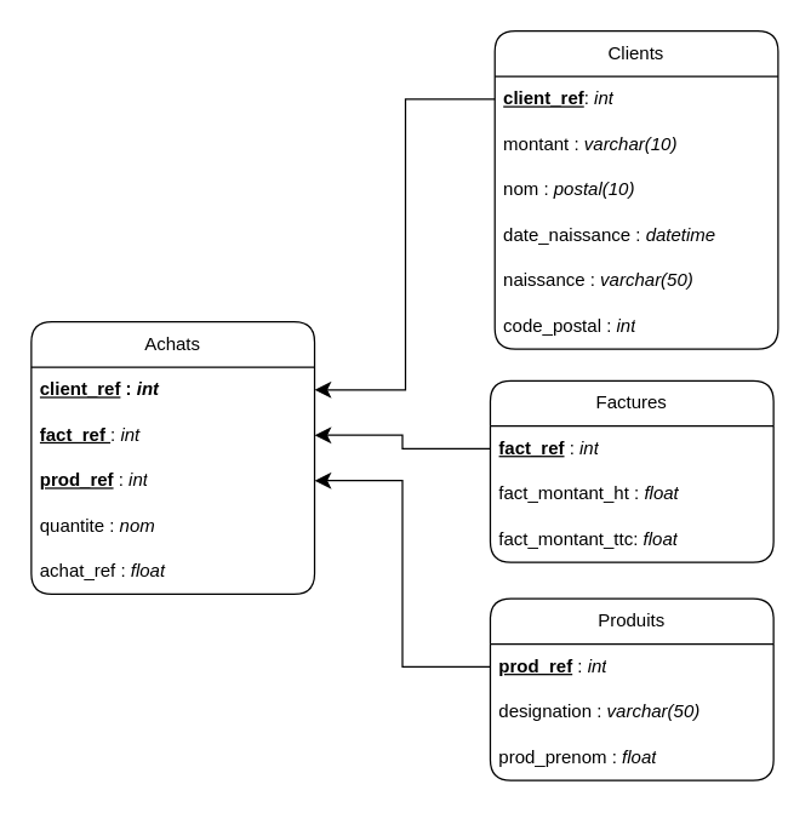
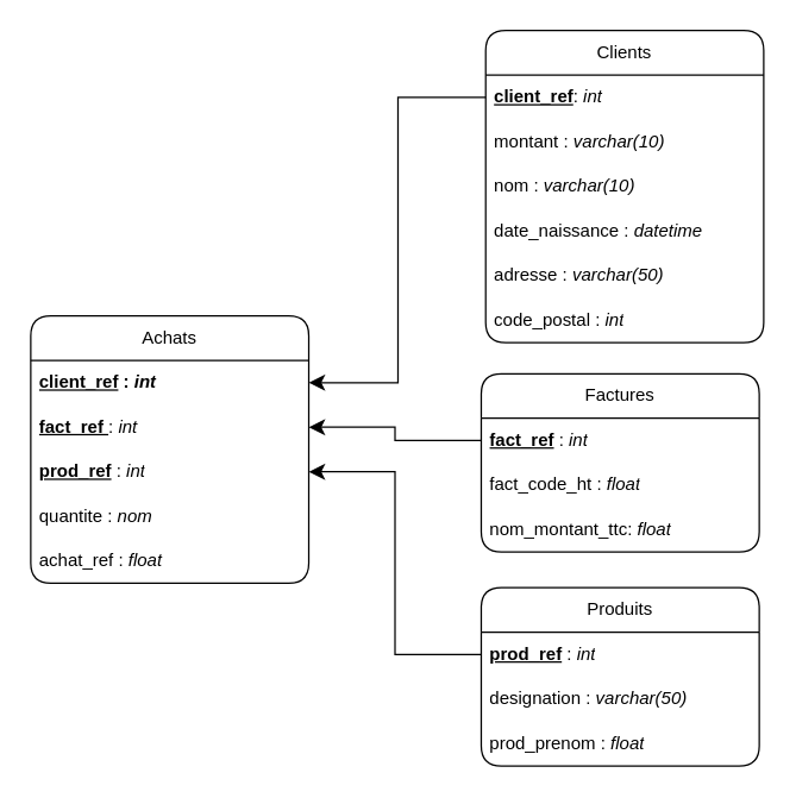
- <mxCell id="15" value="nom : &lt;i&gt;postal(10)&lt;/i&gt;" style="text;strokeColor=none;fillColor=none;align=left;verticalAlign=middle;spacingLeft=4;spacingRight=4;overflow=hidden;points=[[0,0.5],[1,0.5]];portConstraint=eastwest;rotatable=0;whiteSpace=wrap;html=1;shadow=0;swimlaneLine=1;glass=0;rounded=1;" parent="12" vertex="1"><mxGeometry y="90" width="187" height="30" as="geometry" /></mxCell>
+ <mxCell id="15" value="nom : &lt;i&gt;varchar(10)&lt;/i&gt;" style="text;strokeColor=none;fillColor=none;align=left;verticalAlign=middle;spacingLeft=4;spacingRight=4;overflow=hidden;points=[[0,0.5],[1,0.5]];portConstraint=eastwest;rotatable=0;whiteSpace=wrap;html=1;shadow=0;swimlaneLine=1;glass=0;rounded=1;" parent="12" vertex="1"><mxGeometry y="90" width="187" height="30" as="geometry" /></mxCell>
- <mxCell id="17" value="naissance : &lt;i&gt;varchar(50)&lt;/i&gt;" style="text;strokeColor=none;fillColor=none;align=left;verticalAlign=middle;spacingLeft=4;spacingRight=4;overflow=hidden;points=[[0,0.5],[1,0.5]];portConstraint=eastwest;rotatable=0;whiteSpace=wrap;html=1;shadow=0;swimlaneLine=1;glass=0;rounded=1;" parent="12" vertex="1"><mxGeometry y="150" width="187" height="30" as="geometry" /></mxCell>
+ <mxCell id="17" value="adresse : &lt;i&gt;varchar(50)&lt;/i&gt;" style="text;strokeColor=none;fillColor=none;align=left;verticalAlign=middle;spacingLeft=4;spacingRight=4;overflow=hidden;points=[[0,0.5],[1,0.5]];portConstraint=eastwest;rotatable=0;whiteSpace=wrap;html=1;shadow=0;swimlaneLine=1;glass=0;rounded=1;" parent="12" vertex="1"><mxGeometry y="150" width="187" height="30" as="geometry" /></mxCell>
- <mxCell id="21" value="fact_montant_ht : &lt;i&gt;float&lt;/i&gt;" style="text;strokeColor=none;fillColor=none;align=left;verticalAlign=middle;spacingLeft=4;spacingRight=4;overflow=hidden;points=[[0,0.5],[1,0.5]];portConstraint=eastwest;rotatable=0;whiteSpace=wrap;html=1;shadow=0;swimlaneLine=1;glass=0;rounded=1;" parent="19" vertex="1"><mxGeometry y="60" width="187" height="30" as="geometry" /></mxCell>
+ <mxCell id="21" value="fact_code_ht : &lt;i&gt;float&lt;/i&gt;" style="text;strokeColor=none;fillColor=none;align=left;verticalAlign=middle;spacingLeft=4;spacingRight=4;overflow=hidden;points=[[0,0.5],[1,0.5]];portConstraint=eastwest;rotatable=0;whiteSpace=wrap;html=1;shadow=0;swimlaneLine=1;glass=0;rounded=1;" parent="19" vertex="1"><mxGeometry y="60" width="187" height="30" as="geometry" /></mxCell>
- <mxCell id="22" value="fact_montant_ttc: &lt;i&gt;float&lt;/i&gt;" style="text;strokeColor=none;fillColor=none;align=left;verticalAlign=middle;spacingLeft=4;spacingRight=4;overflow=hidden;points=[[0,0.5],[1,0.5]];portConstraint=eastwest;rotatable=0;whiteSpace=wrap;html=1;shadow=0;swimlaneLine=1;glass=0;rounded=1;" parent="19" vertex="1"><mxGeometry y="90" width="187" height="30" as="geometry" /></mxCell>
+ <mxCell id="22" value="nom_montant_ttc: &lt;i&gt;float&lt;/i&gt;" style="text;strokeColor=none;fillColor=none;align=left;verticalAlign=middle;spacingLeft=4;spacingRight=4;overflow=hidden;points=[[0,0.5],[1,0.5]];portConstraint=eastwest;rotatable=0;whiteSpace=wrap;html=1;shadow=0;swimlaneLine=1;glass=0;rounded=1;" parent="19" vertex="1"><mxGeometry y="90" width="187" height="30" as="geometry" /></mxCell>
